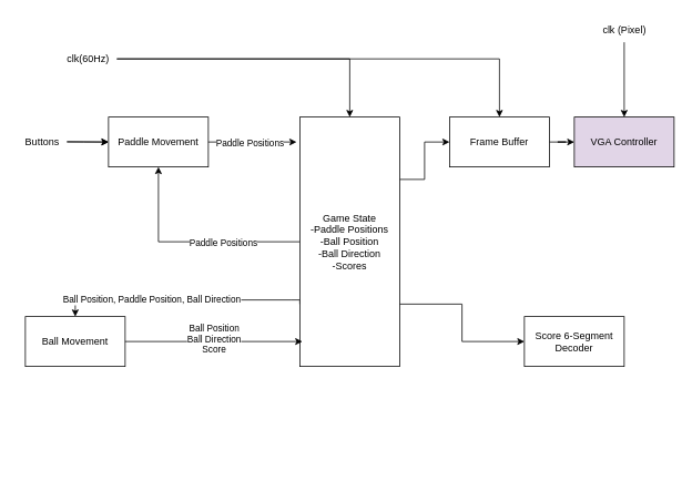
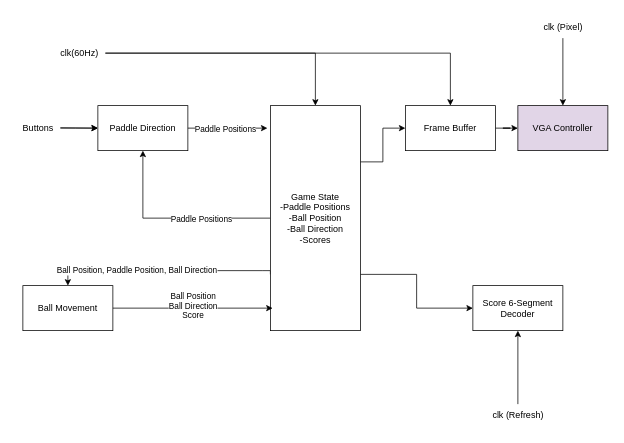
- <mxCell id="9" value="Paddle Movement" style="rounded=0;whiteSpace=wrap;html=1;" parent="1" vertex="1"><mxGeometry x="130" y="140" width="120" height="60" as="geometry" /></mxCell>
+ <mxCell id="9" value="Paddle Direction" style="rounded=0;whiteSpace=wrap;html=1;" parent="1" vertex="1"><mxGeometry x="130" y="140" width="120" height="60" as="geometry" /></mxCell>
+ <mxCell id="28" style="edgeStyle=orthogonalEdgeStyle;rounded=0;orthogonalLoop=1;jettySize=auto;html=1;entryX=0.5;entryY=1;entryDx=0;entryDy=0;" parent="1" source="29" target="12" edge="1"><mxGeometry relative="1" as="geometry" /></mxCell>
+ <mxCell id="29" value="clk (Refresh)" style="text;html=1;align=center;verticalAlign=middle;resizable=0;points=[];autosize=1;strokeColor=none;fillColor=none;" parent="1" vertex="1"><mxGeometry x="645" y="538" width="90" height="30" as="geometry" /></mxCell>
